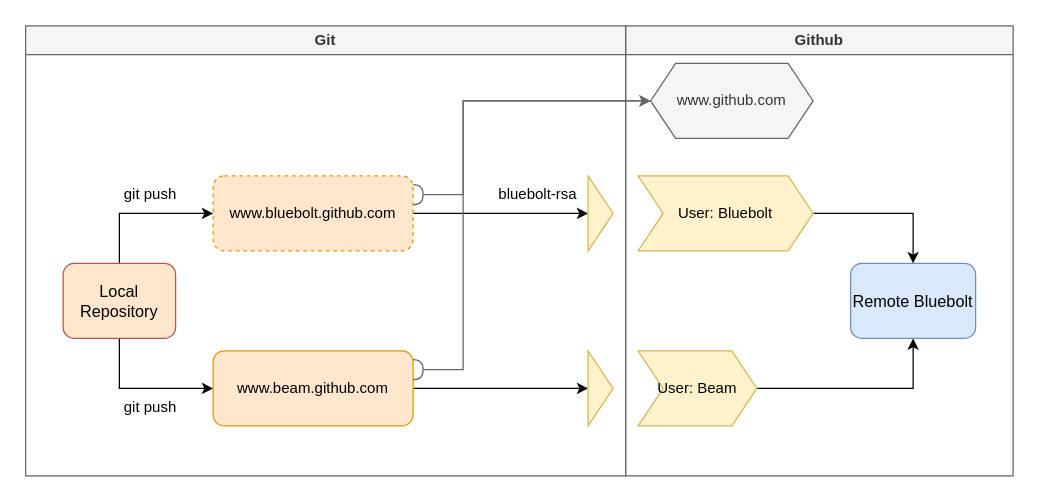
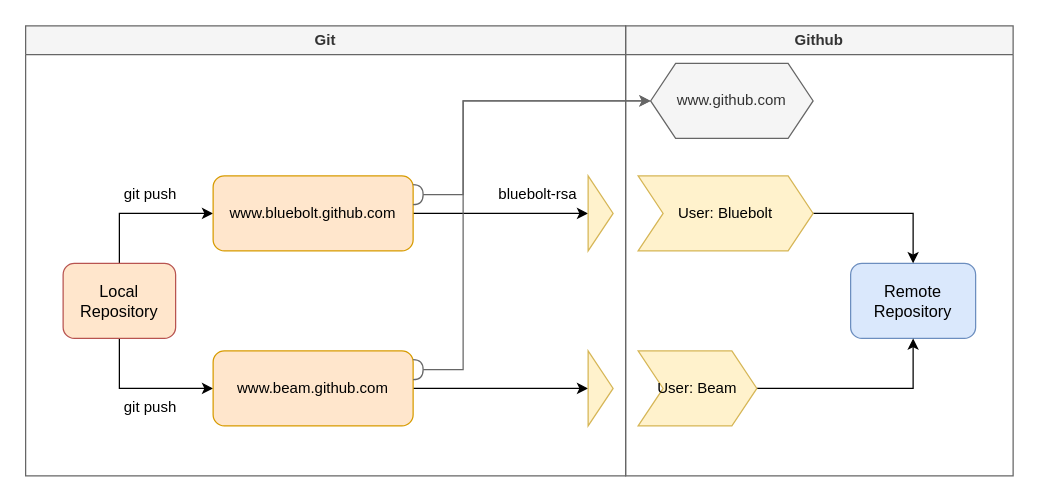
- <mxCell id="14" value="www.bluebolt.github.com" style="rounded=1;whiteSpace=wrap;html=1;fillColor=#ffe6cc;strokeColor=#d79b00;dashed=1;" parent="9" vertex="1"><mxGeometry x="150" y="120" width="160" height="60" as="geometry" /></mxCell>
+ <mxCell id="14" value="www.bluebolt.github.com" style="rounded=1;whiteSpace=wrap;html=1;fillColor=#ffe6cc;strokeColor=#d79b00;" parent="9" vertex="1"><mxGeometry x="150" y="120" width="160" height="60" as="geometry" /></mxCell>
- <mxCell id="3" value="&lt;font style=&quot;font-size: 13px;&quot;&gt;Remote Bluebolt&lt;/font&gt;" style="rounded=1;whiteSpace=wrap;html=1;fillColor=#dae8fc;strokeColor=#6c8ebf;" parent="2" vertex="1"><mxGeometry x="180" y="190" width="100" height="60" as="geometry" /></mxCell>
+ <mxCell id="3" value="&lt;font style=&quot;font-size: 13px;&quot;&gt;Remote Repository&lt;/font&gt;" style="rounded=1;whiteSpace=wrap;html=1;fillColor=#dae8fc;strokeColor=#6c8ebf;" parent="2" vertex="1"><mxGeometry x="180" y="190" width="100" height="60" as="geometry" /></mxCell>
